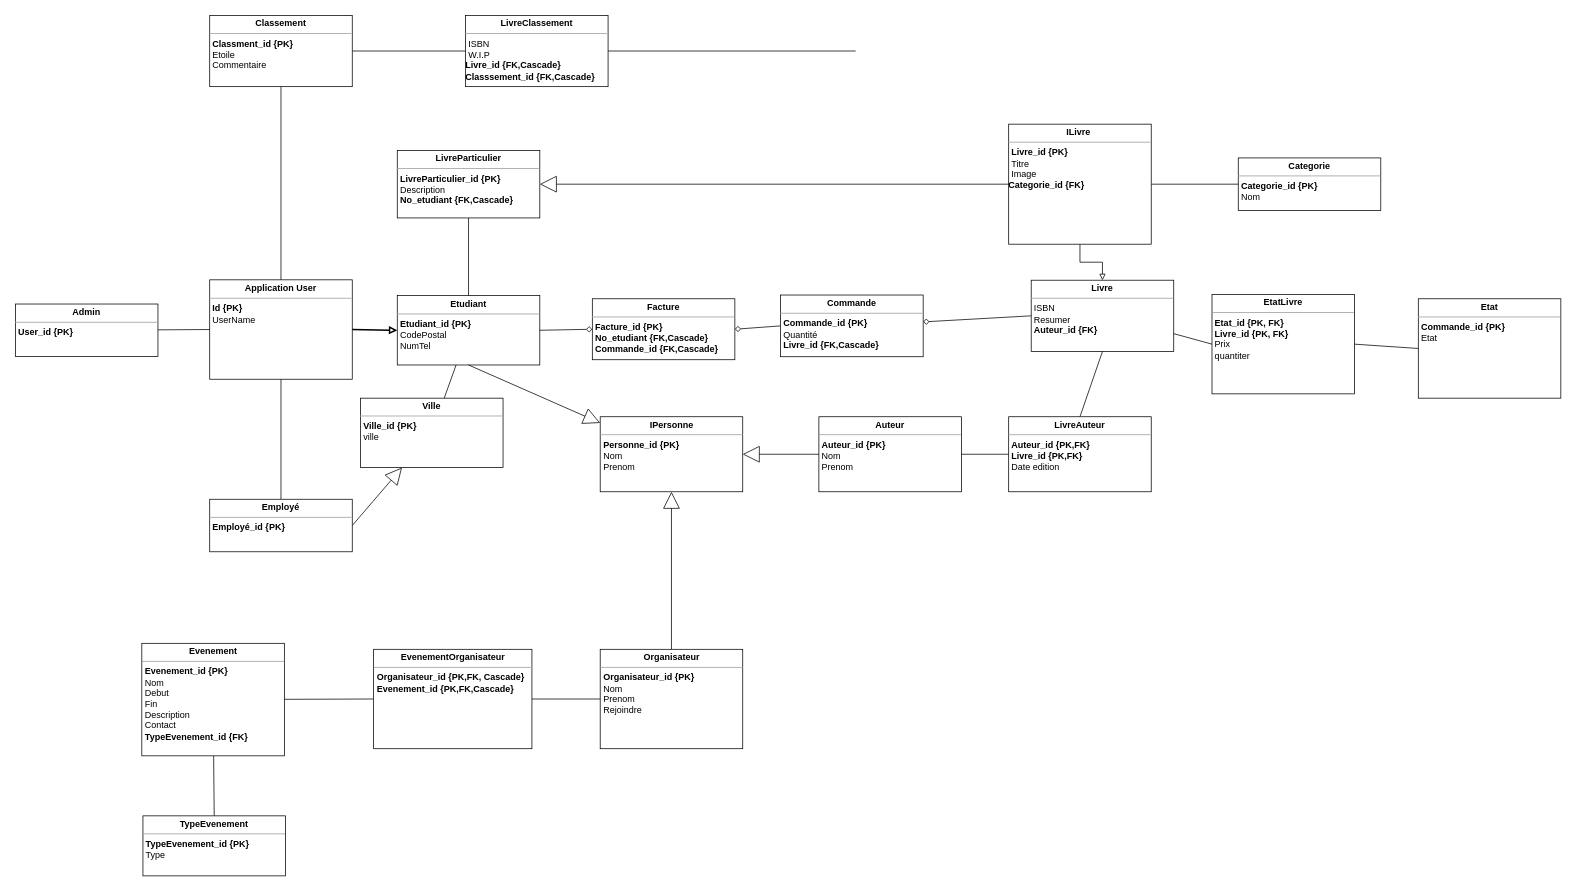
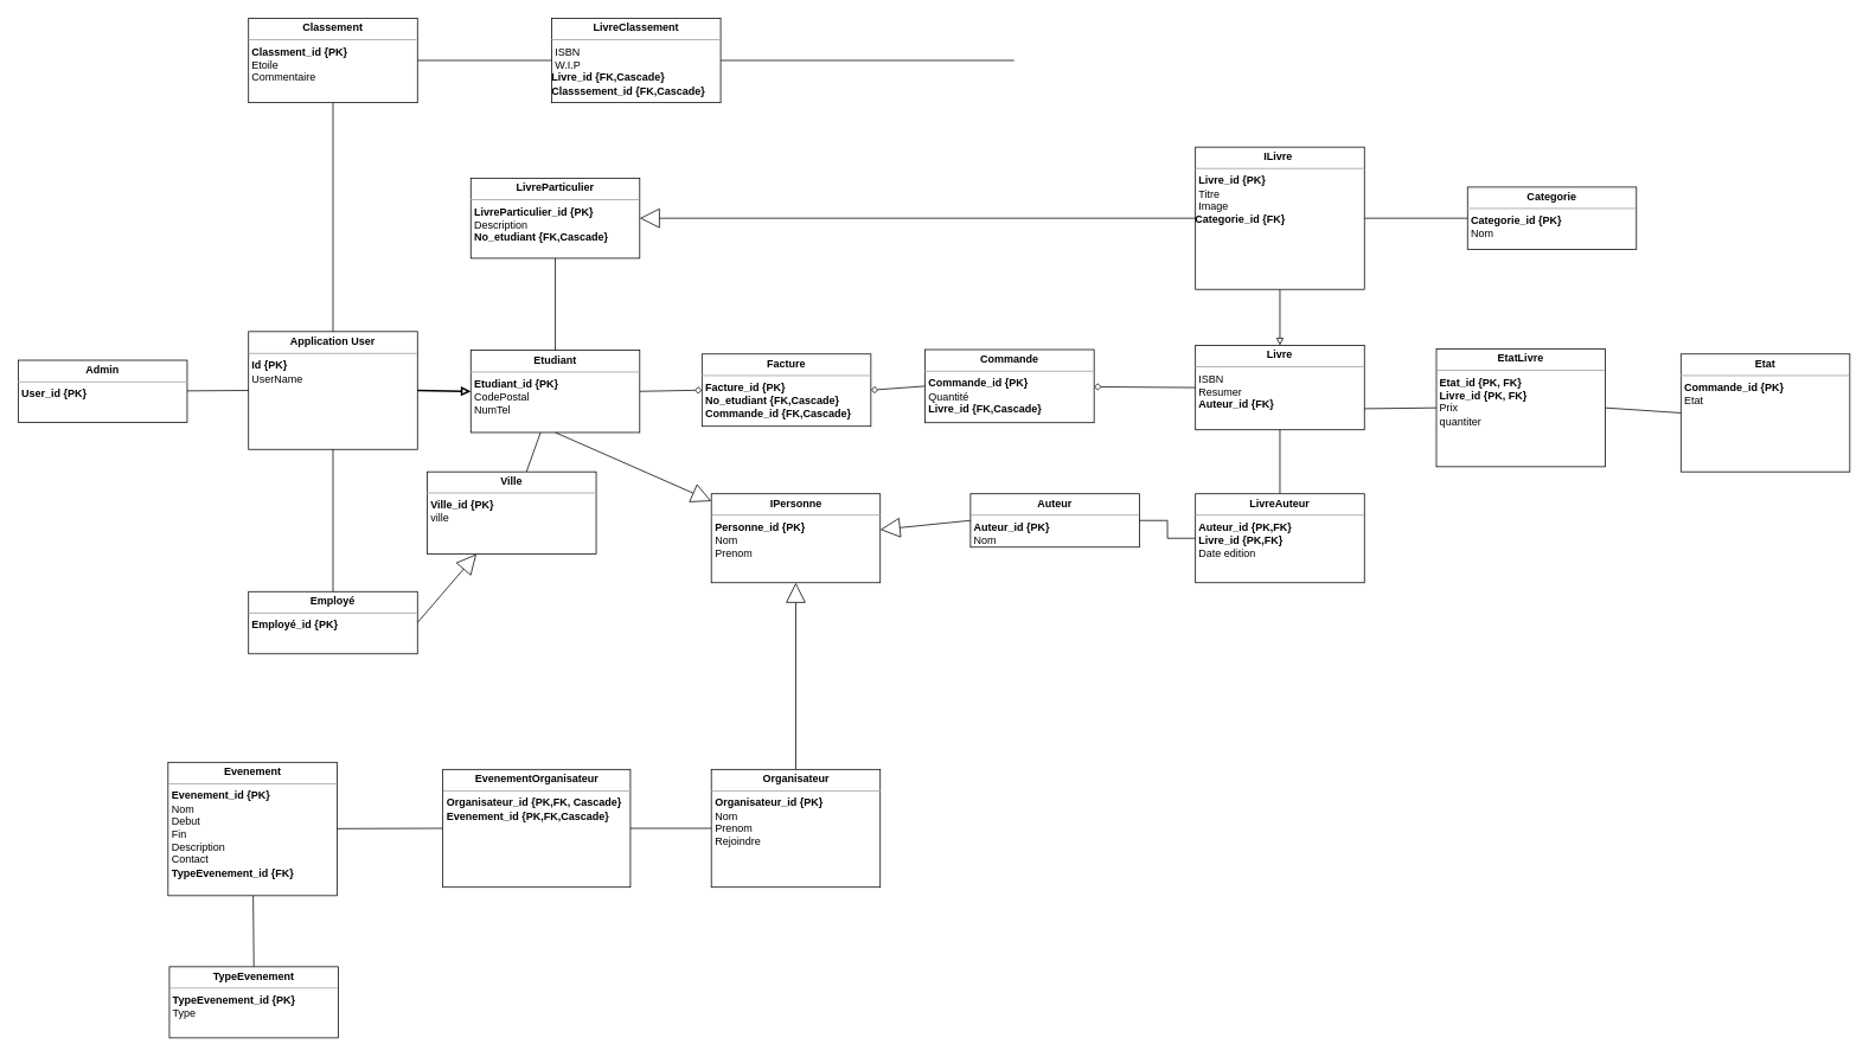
- <mxCell id="3" value="&lt;p style=&quot;margin: 0px ; margin-top: 4px ; text-align: center&quot;&gt;&lt;b&gt;Livre&lt;/b&gt;&lt;/p&gt;&lt;hr size=&quot;1&quot;&gt;&lt;p style=&quot;margin: 0px 0px 0px 4px;&quot;&gt;&lt;span style=&quot;background-color: initial;&quot;&gt;ISBN&lt;/span&gt;&lt;br&gt;&lt;/p&gt;&lt;p style=&quot;margin: 0px 0px 0px 4px;&quot;&gt;&lt;span style=&quot;background-color: initial;&quot;&gt;Resumer&lt;/span&gt;&lt;/p&gt;&lt;p style=&quot;margin: 0px 0px 0px 4px;&quot;&gt;&lt;b style=&quot;background-color: initial;&quot;&gt;Auteur_id {FK}&lt;/b&gt;&lt;span style=&quot;background-color: initial;&quot;&gt;&lt;br&gt;&lt;/span&gt;&lt;/p&gt;&lt;b&gt;&lt;br&gt;&lt;/b&gt;" style="verticalAlign=top;align=left;overflow=fill;fontSize=12;fontFamily=Helvetica;html=1;" parent="1" vertex="1"><mxGeometry x="1374" y="373" width="190" height="95" as="geometry" /></mxCell>
+ <mxCell id="3" value="&lt;p style=&quot;margin: 0px ; margin-top: 4px ; text-align: center&quot;&gt;&lt;b&gt;Livre&lt;/b&gt;&lt;/p&gt;&lt;hr size=&quot;1&quot;&gt;&lt;p style=&quot;margin: 0px 0px 0px 4px;&quot;&gt;&lt;span style=&quot;background-color: initial;&quot;&gt;ISBN&lt;/span&gt;&lt;br&gt;&lt;/p&gt;&lt;p style=&quot;margin: 0px 0px 0px 4px;&quot;&gt;&lt;span style=&quot;background-color: initial;&quot;&gt;Resumer&lt;/span&gt;&lt;/p&gt;&lt;p style=&quot;margin: 0px 0px 0px 4px;&quot;&gt;&lt;b style=&quot;background-color: initial;&quot;&gt;Auteur_id {FK}&lt;/b&gt;&lt;span style=&quot;background-color: initial;&quot;&gt;&lt;br&gt;&lt;/span&gt;&lt;/p&gt;&lt;b&gt;&lt;br&gt;&lt;/b&gt;" style="verticalAlign=top;align=left;overflow=fill;fontSize=12;fontFamily=Helvetica;html=1;" parent="1" vertex="1"><mxGeometry x="1344" y="388" width="190" height="95" as="geometry" /></mxCell>
- <mxCell id="27" value="&lt;p style=&quot;margin: 0px ; margin-top: 4px ; text-align: center&quot;&gt;&lt;b&gt;Auteur&lt;/b&gt;&lt;/p&gt;&lt;hr size=&quot;1&quot;&gt;&lt;p style=&quot;margin: 0px ; margin-left: 4px&quot;&gt;&lt;b&gt;Auteur_id&lt;/b&gt;&lt;b style=&quot;background-color: initial;&quot;&gt;&amp;nbsp;{PK}&lt;/b&gt;&lt;/p&gt;&lt;p style=&quot;margin: 0px ; margin-left: 4px&quot;&gt;Nom&lt;/p&gt;&lt;p style=&quot;margin: 0px ; margin-left: 4px&quot;&gt;Prenom&lt;/p&gt;&lt;b&gt;&lt;br&gt;&lt;/b&gt;" style="verticalAlign=top;align=left;overflow=fill;fontSize=12;fontFamily=Helvetica;html=1;" parent="1" vertex="1"><mxGeometry x="1091" y="555" width="190" height="100" as="geometry" /></mxCell>
+ <mxCell id="27" value="&lt;p style=&quot;margin: 0px ; margin-top: 4px ; text-align: center&quot;&gt;&lt;b&gt;Auteur&lt;/b&gt;&lt;/p&gt;&lt;hr size=&quot;1&quot;&gt;&lt;p style=&quot;margin: 0px ; margin-left: 4px&quot;&gt;&lt;b&gt;Auteur_id&lt;/b&gt;&lt;b style=&quot;background-color: initial;&quot;&gt;&amp;nbsp;{PK}&lt;/b&gt;&lt;/p&gt;&lt;p style=&quot;margin: 0px ; margin-left: 4px&quot;&gt;Nom&lt;/p&gt;&lt;p style=&quot;margin: 0px ; margin-left: 4px&quot;&gt;Prenom&lt;/p&gt;&lt;b&gt;&lt;br&gt;&lt;/b&gt;" style="verticalAlign=top;align=left;overflow=fill;fontSize=12;fontFamily=Helvetica;html=1;" parent="1" vertex="1"><mxGeometry x="1091" y="555" width="190" height="60" as="geometry" /></mxCell>
